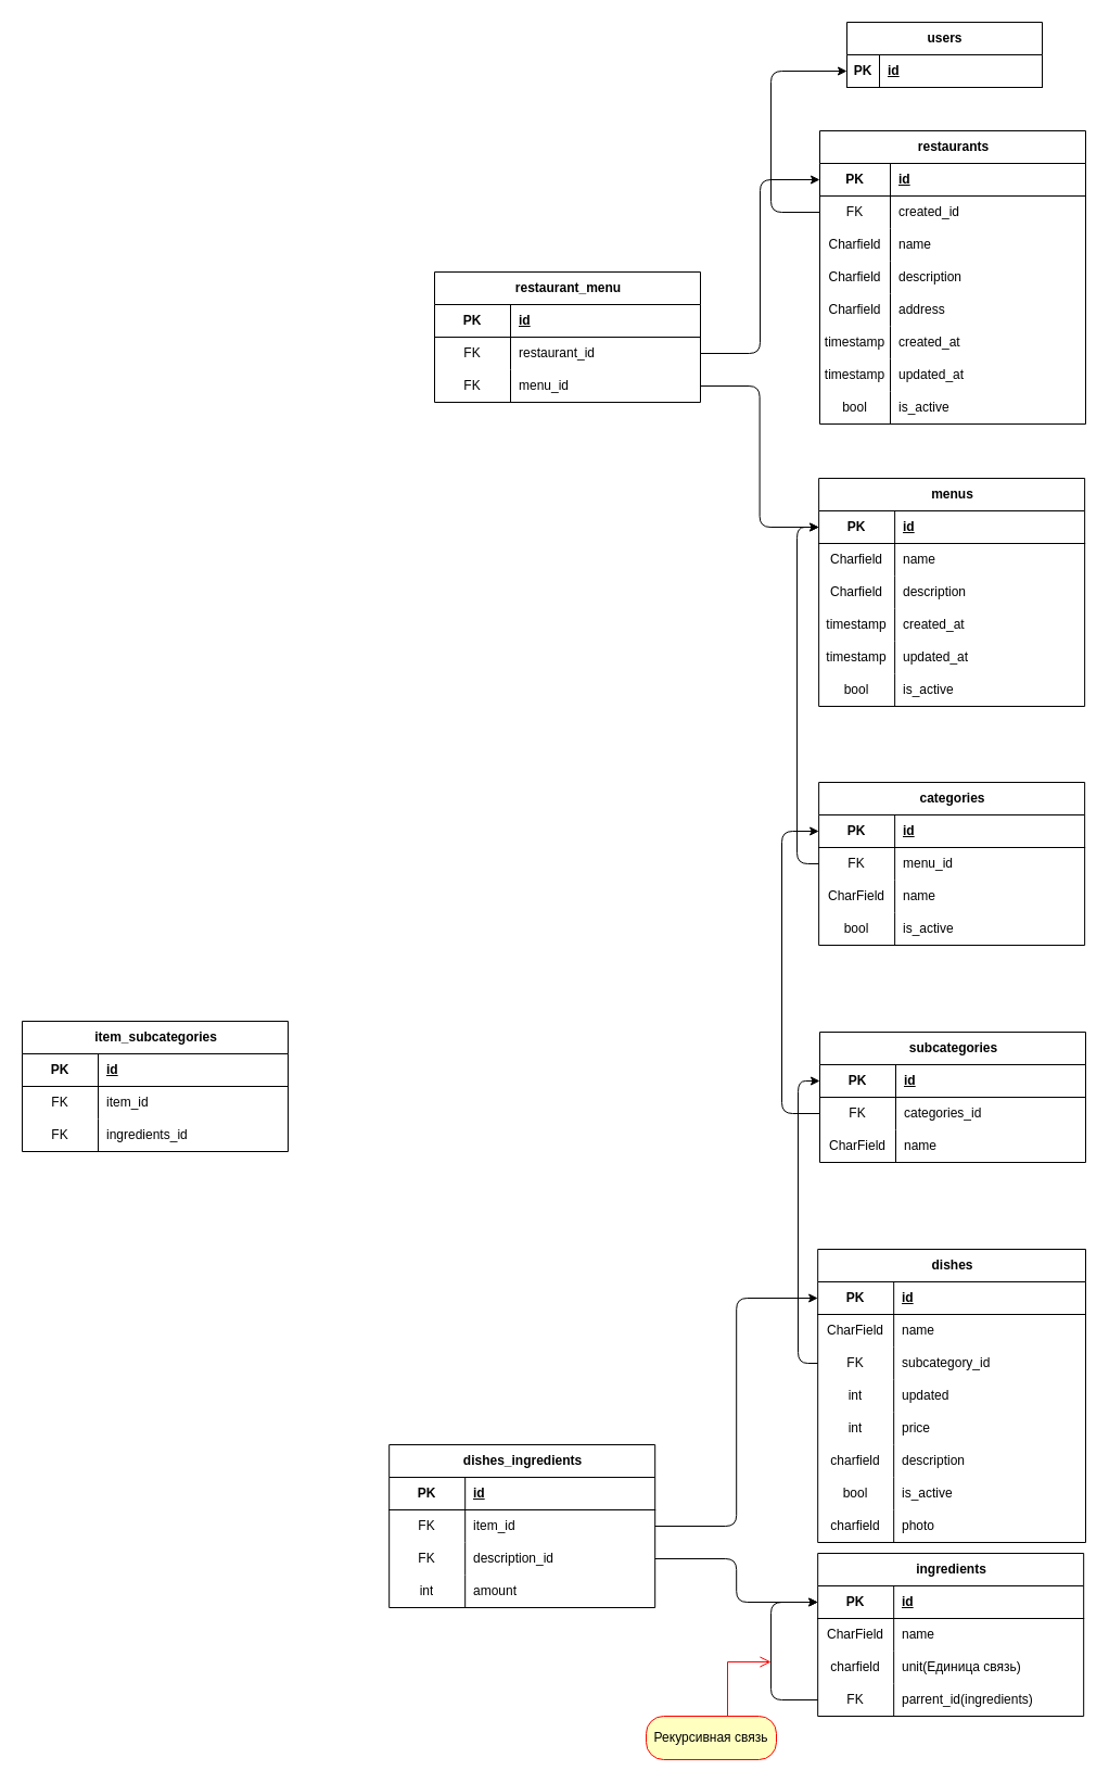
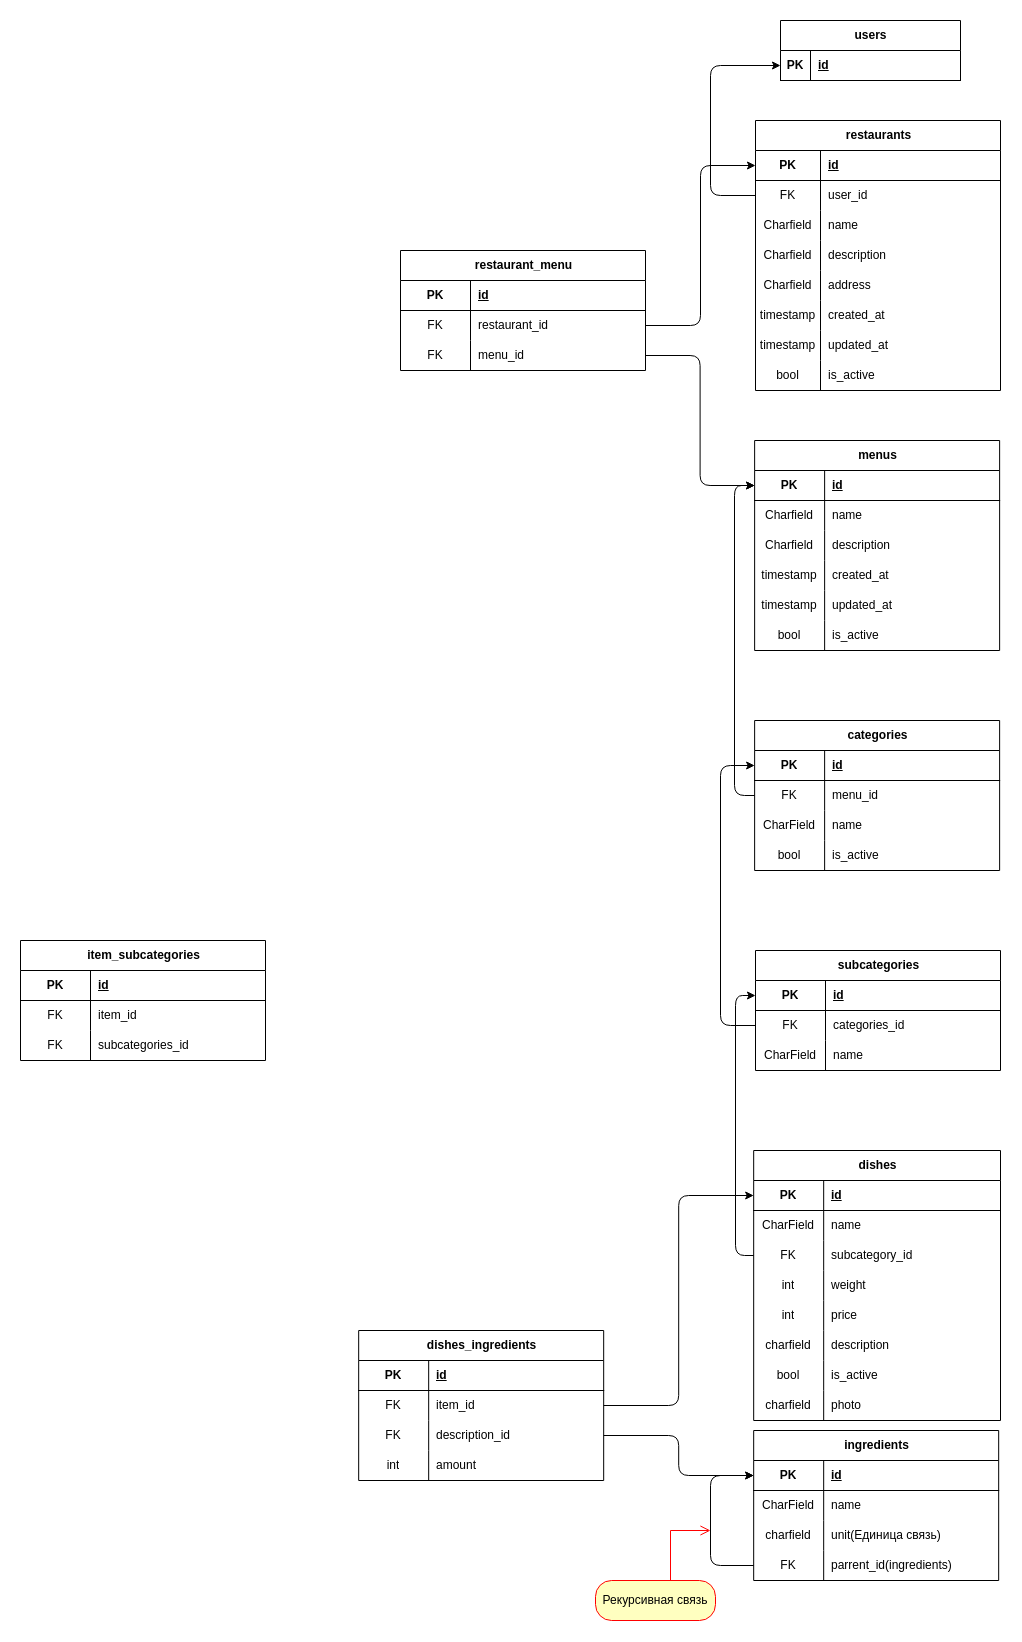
- <mxCell id="12" value="created_id" style="shape=partialRectangle;connectable=0;fillColor=none;top=0;left=0;bottom=0;right=0;align=left;spacingLeft=6;overflow=hidden;whiteSpace=wrap;html=1;" parent="10" vertex="1"><mxGeometry x="65" width="180" height="30" as="geometry"><mxRectangle width="180" height="30" as="alternateBounds" /></mxGeometry></mxCell>
+ <mxCell id="12" value="user_id" style="shape=partialRectangle;connectable=0;fillColor=none;top=0;left=0;bottom=0;right=0;align=left;spacingLeft=6;overflow=hidden;whiteSpace=wrap;html=1;" parent="10" vertex="1"><mxGeometry x="65" width="180" height="30" as="geometry"><mxRectangle width="180" height="30" as="alternateBounds" /></mxGeometry></mxCell>
- <mxCell id="140" value="ingredients_id" style="shape=partialRectangle;connectable=0;fillColor=none;top=0;left=0;bottom=0;right=0;align=left;spacingLeft=6;overflow=hidden;whiteSpace=wrap;html=1;" parent="138" vertex="1"><mxGeometry x="70" width="175" height="30" as="geometry"><mxRectangle width="175" height="30" as="alternateBounds" /></mxGeometry></mxCell>
+ <mxCell id="140" value="subcategories_id" style="shape=partialRectangle;connectable=0;fillColor=none;top=0;left=0;bottom=0;right=0;align=left;spacingLeft=6;overflow=hidden;whiteSpace=wrap;html=1;" parent="138" vertex="1"><mxGeometry x="70" width="175" height="30" as="geometry"><mxRectangle width="175" height="30" as="alternateBounds" /></mxGeometry></mxCell>
- <mxCell id="90" value="updated" style="shape=partialRectangle;connectable=0;fillColor=none;top=0;left=0;bottom=0;right=0;align=left;spacingLeft=6;overflow=hidden;whiteSpace=wrap;html=1;" parent="88" vertex="1"><mxGeometry x="70" width="176.82" height="30" as="geometry"><mxRectangle width="176.82" height="30" as="alternateBounds" /></mxGeometry></mxCell>
+ <mxCell id="90" value="weight" style="shape=partialRectangle;connectable=0;fillColor=none;top=0;left=0;bottom=0;right=0;align=left;spacingLeft=6;overflow=hidden;whiteSpace=wrap;html=1;" parent="88" vertex="1"><mxGeometry x="70" width="176.82" height="30" as="geometry"><mxRectangle width="176.82" height="30" as="alternateBounds" /></mxGeometry></mxCell>
